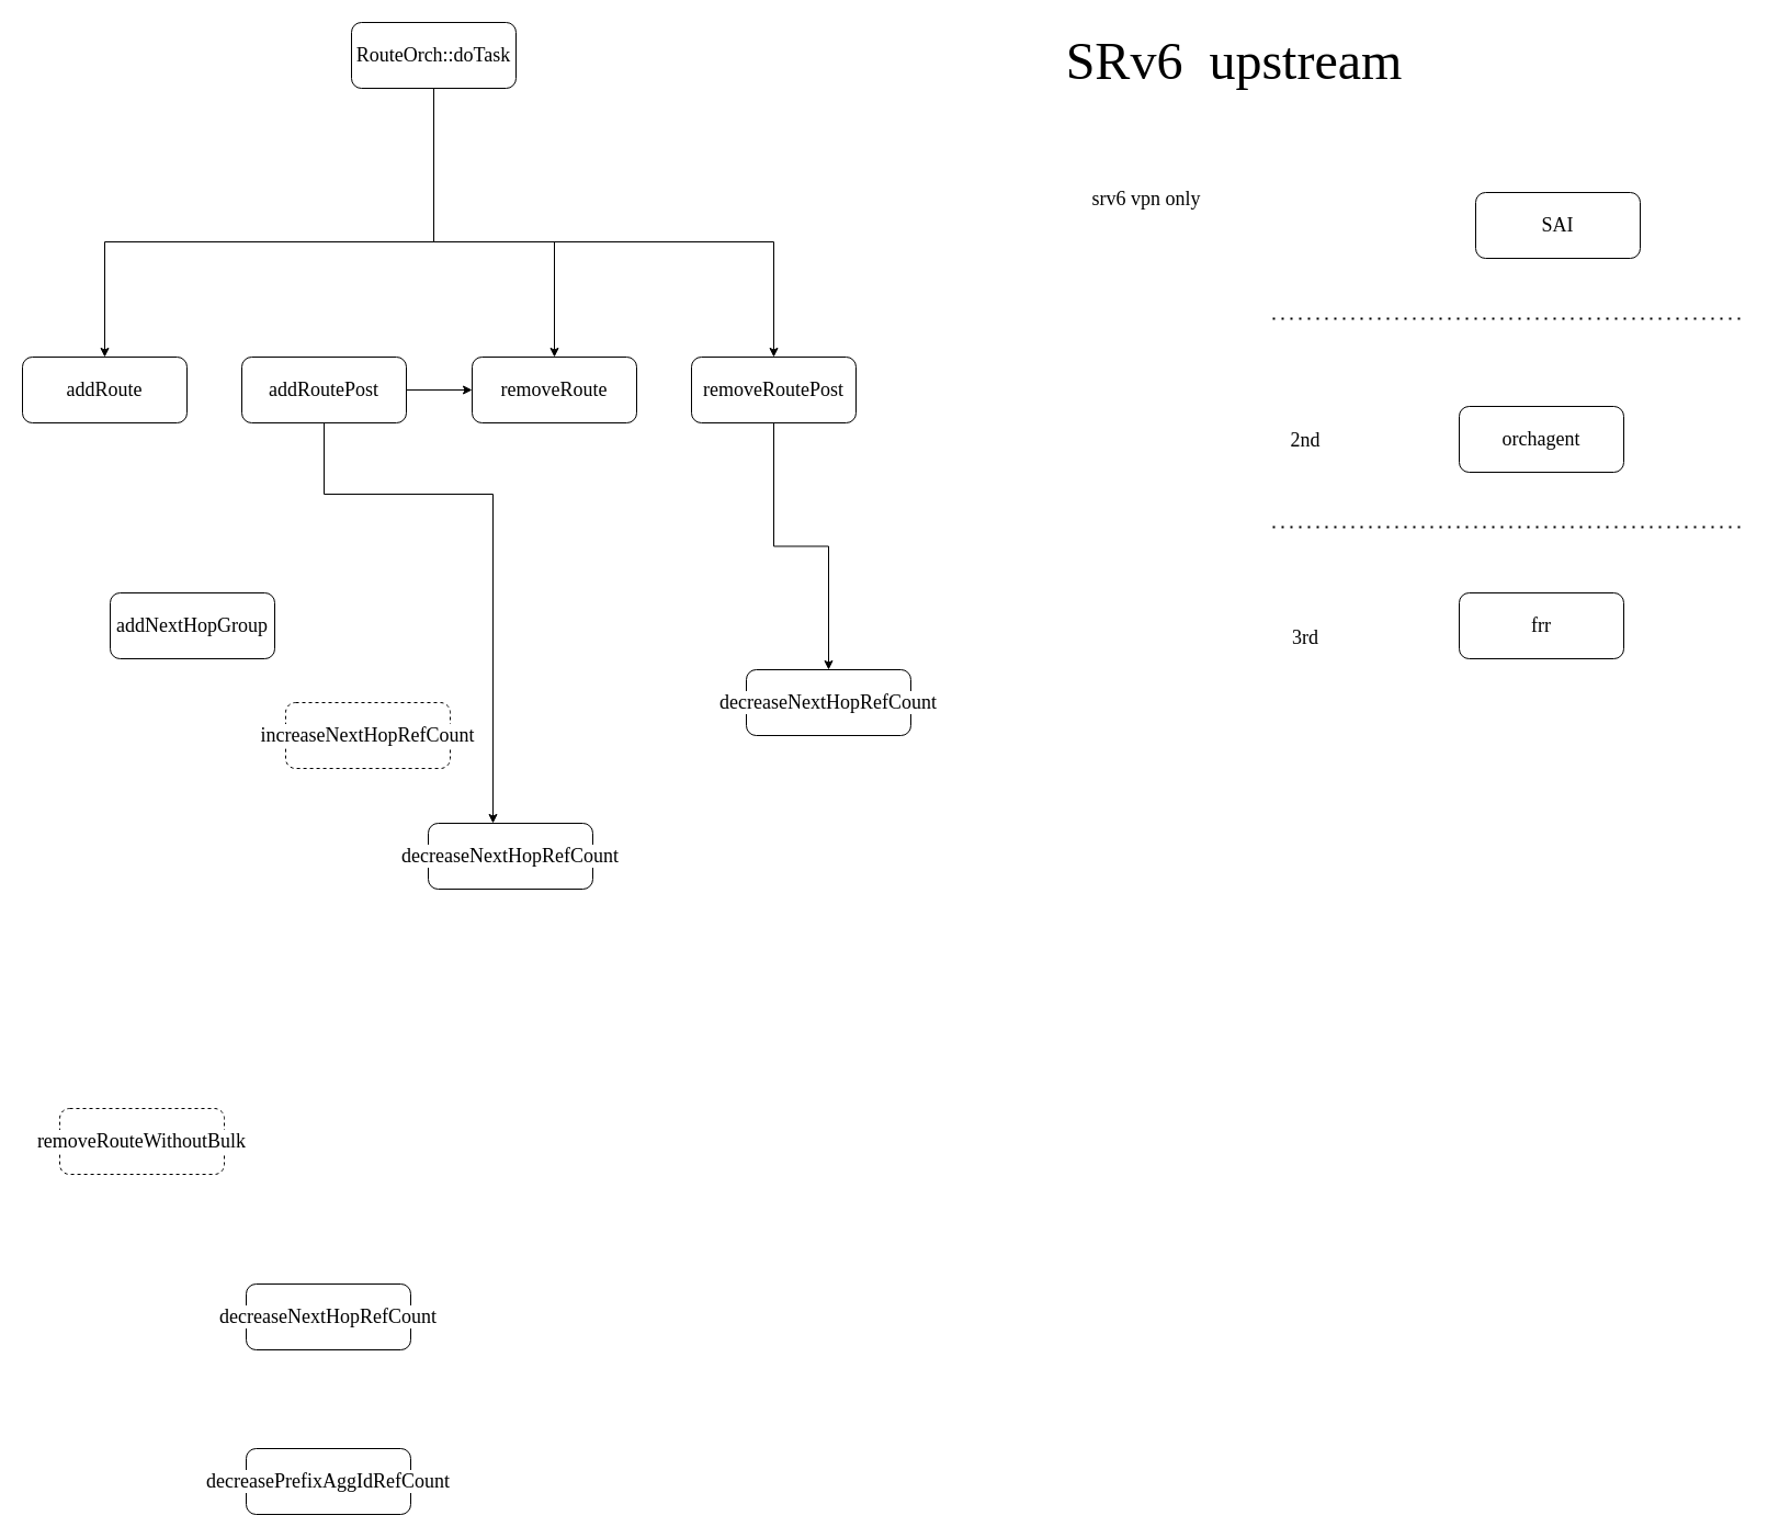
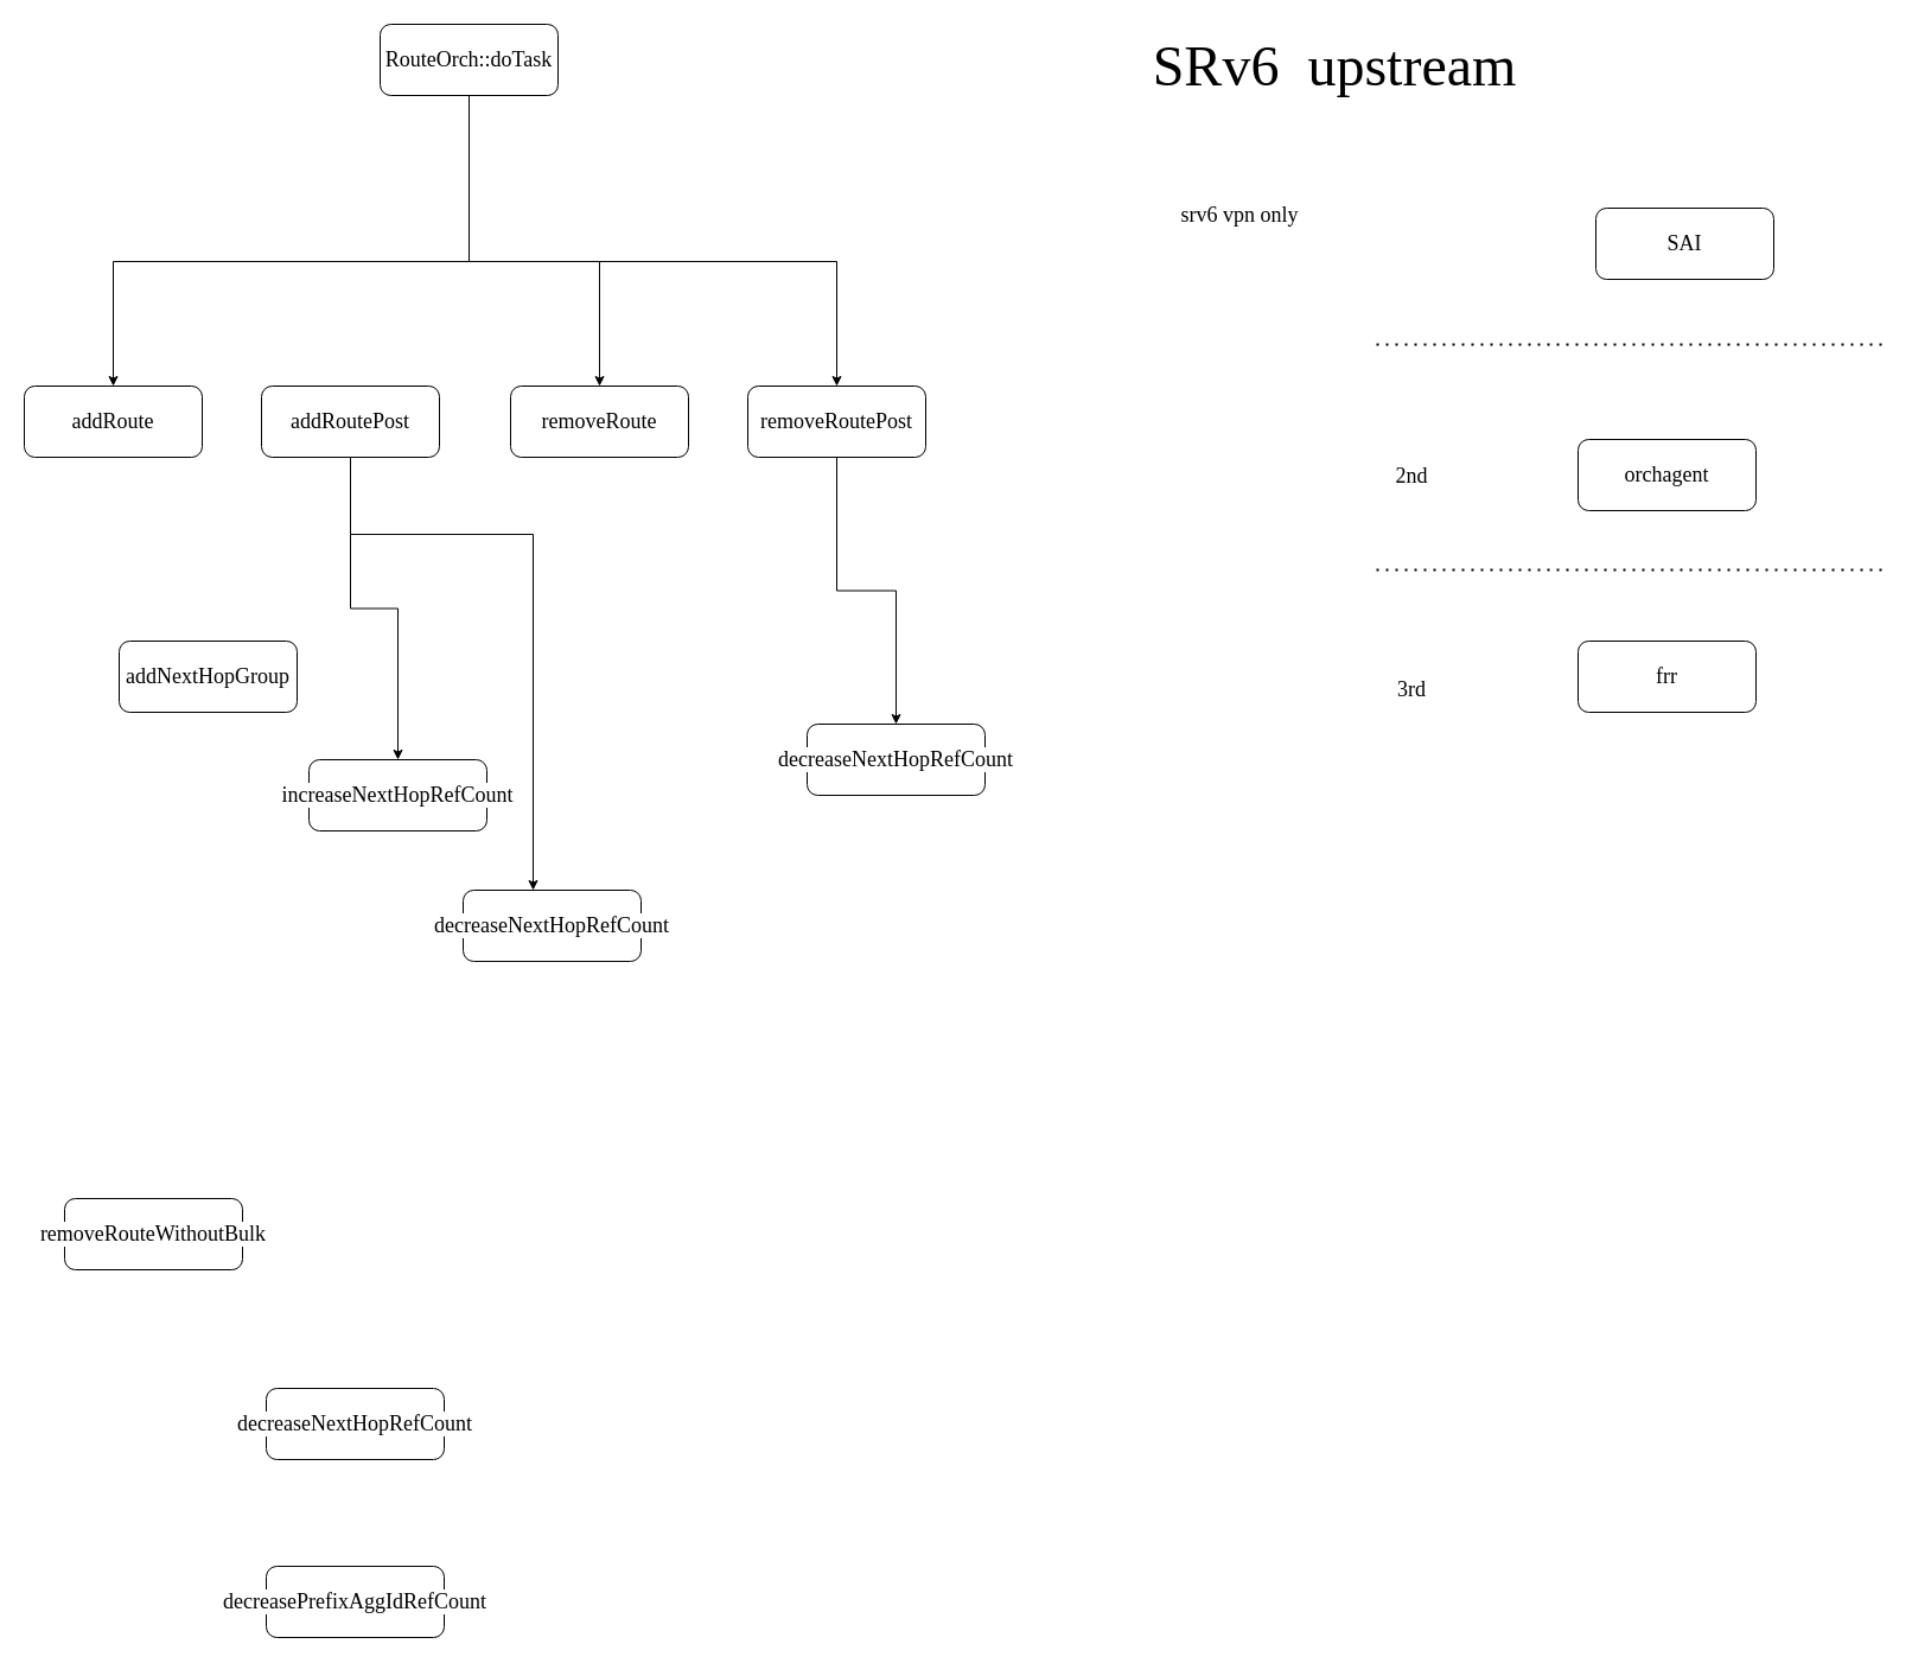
- <mxCell id="7" style="edgeStyle=orthogonalEdgeStyle;rounded=0;orthogonalLoop=1;jettySize=auto;html=1;" edge="1" parent="1" source="9" target="23"><mxGeometry relative="1" as="geometry" /></mxCell>
+ <mxCell id="7" style="edgeStyle=orthogonalEdgeStyle;rounded=0;orthogonalLoop=1;jettySize=auto;html=1;" edge="1" parent="1" source="9" target="26"><mxGeometry relative="1" as="geometry" /></mxCell>
- <mxCell id="26" value="increaseNextHopRefCount" style="rounded=1;whiteSpace=wrap;html=1;fontFamily=Lucida Console;fontSize=18;labelBackgroundColor=default;dashed=1;" vertex="1" parent="1"><mxGeometry x="260" y="640" width="150" height="60" as="geometry" /></mxCell>
+ <mxCell id="26" value="increaseNextHopRefCount" style="rounded=1;whiteSpace=wrap;html=1;fontFamily=Lucida Console;fontSize=18;labelBackgroundColor=default;" vertex="1" parent="1"><mxGeometry x="260" y="640" width="150" height="60" as="geometry" /></mxCell>
- <mxCell id="22" value="removeRouteWithoutBulk" style="rounded=1;whiteSpace=wrap;html=1;fontFamily=Lucida Console;fontSize=18;labelBackgroundColor=default;dashed=1;" parent="1" vertex="1"><mxGeometry x="54" y="1010" width="150" height="60" as="geometry" /></mxCell>
+ <mxCell id="22" value="removeRouteWithoutBulk" style="rounded=1;whiteSpace=wrap;html=1;fontFamily=Lucida Console;fontSize=18;labelBackgroundColor=default;" parent="1" vertex="1"><mxGeometry x="54" y="1010" width="150" height="60" as="geometry" /></mxCell>
